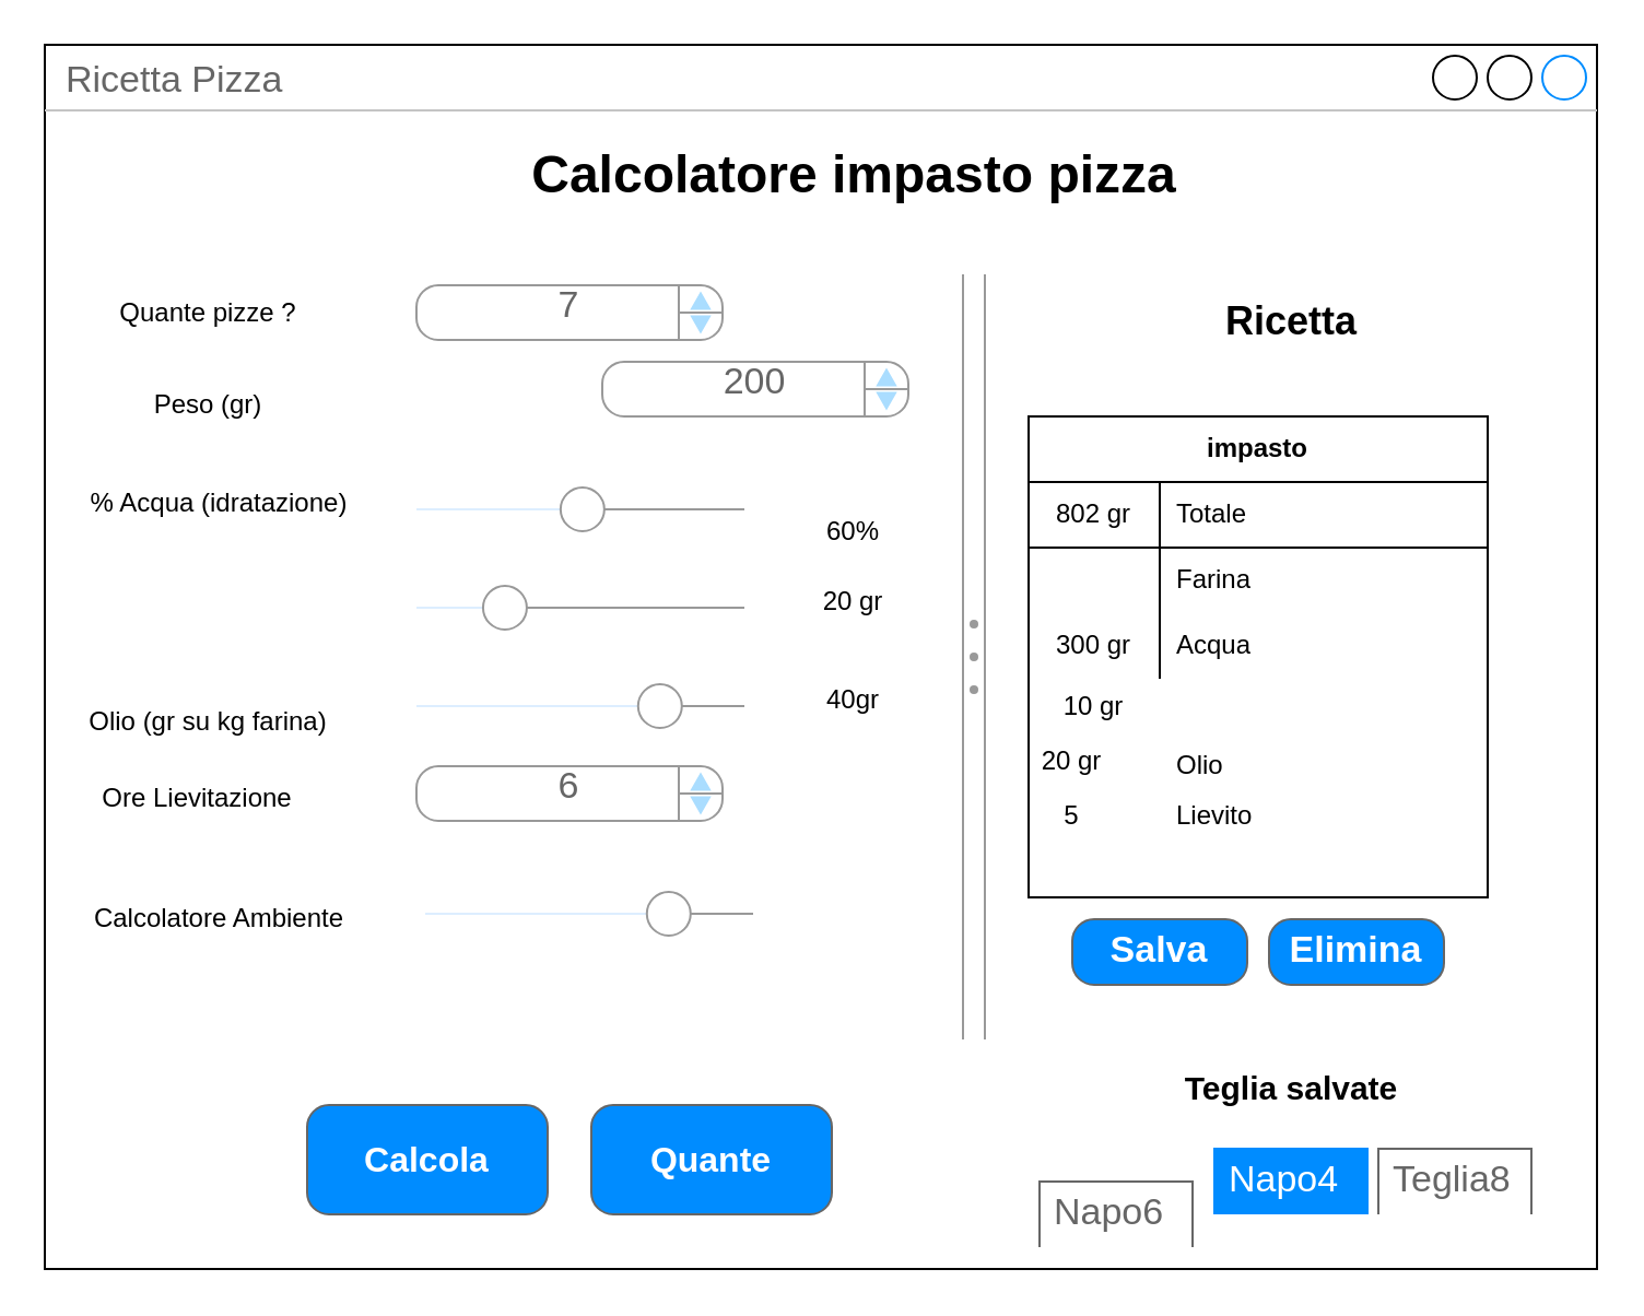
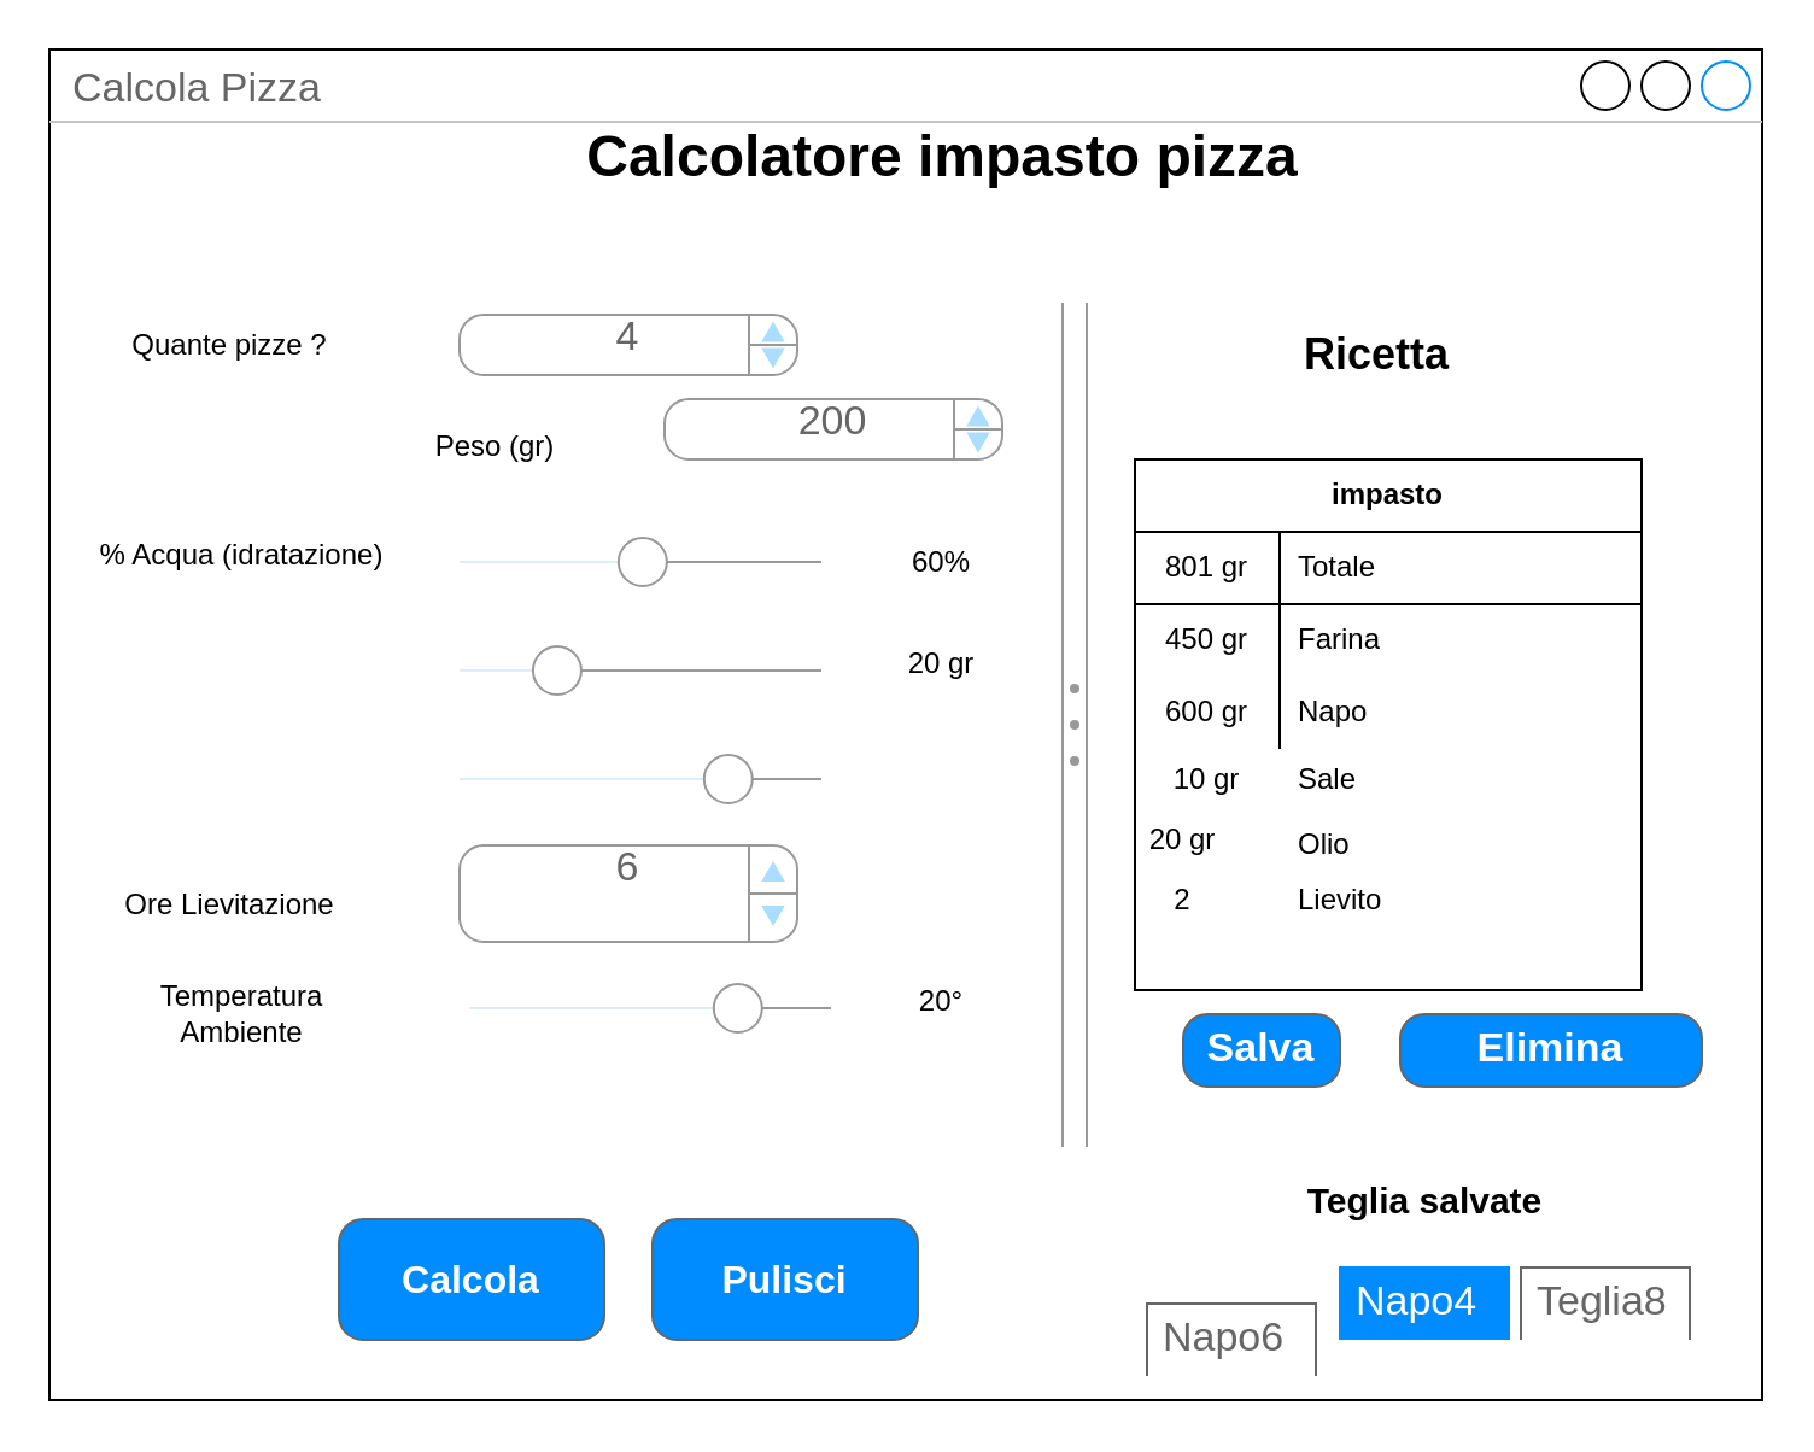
- <mxCell id="2" value="Ricetta Pizza" style="strokeWidth=1;shadow=0;dashed=0;align=center;html=1;shape=mxgraph.mockup.containers.window;align=left;verticalAlign=top;spacingLeft=8;strokeColor2=#008cff;strokeColor3=#c4c4c4;fontColor=#666666;mainText=;fontSize=17;labelBackgroundColor=none;" parent="1" vertex="1"><mxGeometry x="20" y="20" width="710" height="560" as="geometry" /></mxCell>
+ <mxCell id="2" value="Calcola Pizza" style="strokeWidth=1;shadow=0;dashed=0;align=center;html=1;shape=mxgraph.mockup.containers.window;align=left;verticalAlign=top;spacingLeft=8;strokeColor2=#008cff;strokeColor3=#c4c4c4;fontColor=#666666;mainText=;fontSize=17;labelBackgroundColor=none;" parent="1" vertex="1"><mxGeometry x="20" y="20" width="710" height="560" as="geometry" /></mxCell>
- <mxCell id="5" value="Calcolatore impasto pizza" style="text;strokeColor=none;fillColor=none;html=1;fontSize=24;fontStyle=1;verticalAlign=middle;align=center;" parent="1" vertex="1"><mxGeometry x="210" y="60" width="360" height="40" as="geometry" /></mxCell>
+ <mxCell id="5" value="Calcolatore impasto pizza" style="text;strokeColor=none;fillColor=none;html=1;fontSize=24;fontStyle=1;verticalAlign=middle;align=center;" parent="1" vertex="1"><mxGeometry x="210" y="45" width="360" height="40" as="geometry" /></mxCell>
- <mxCell id="4" value="7" style="strokeWidth=1;shadow=0;dashed=0;align=center;html=1;shape=mxgraph.mockup.forms.spinner;strokeColor=#999999;spinLayout=right;spinStyle=normal;adjStyle=triangle;fillColor=#aaddff;fontSize=17;fontColor=#666666;mainText=;html=1;overflow=fill;" parent="1" vertex="1"><mxGeometry x="190" y="130" width="140" height="25" as="geometry" /></mxCell>
+ <mxCell id="4" value="4" style="strokeWidth=1;shadow=0;dashed=0;align=center;html=1;shape=mxgraph.mockup.forms.spinner;strokeColor=#999999;spinLayout=right;spinStyle=normal;adjStyle=triangle;fillColor=#aaddff;fontSize=17;fontColor=#666666;mainText=;html=1;overflow=fill;" parent="1" vertex="1"><mxGeometry x="190" y="130" width="140" height="25" as="geometry" /></mxCell>
- <mxCell id="25" value="&lt;font style=&quot;font-size: 18px&quot;&gt;Ricetta&lt;/font&gt;" style="text;strokeColor=none;fillColor=none;html=1;fontSize=24;fontStyle=1;verticalAlign=middle;align=center;" parent="1" vertex="1"><mxGeometry x="540" y="125" width="100" height="40" as="geometry" /></mxCell>
+ <mxCell id="25" value="&lt;font style=&quot;font-size: 18px&quot;&gt;Ricetta&lt;/font&gt;" style="text;strokeColor=none;fillColor=none;html=1;fontSize=24;fontStyle=1;verticalAlign=middle;align=center;" parent="1" vertex="1"><mxGeometry x="520" y="125" width="100" height="40" as="geometry" /></mxCell>
- <mxCell id="7" value="Peso (gr)" style="text;html=1;strokeColor=none;fillColor=none;align=center;verticalAlign=middle;whiteSpace=wrap;rounded=0;" parent="1" vertex="1"><mxGeometry x="40" y="175" width="110" height="20" as="geometry" /></mxCell>
+ <mxCell id="7" value="Peso (gr)" style="text;html=1;strokeColor=none;fillColor=none;align=center;verticalAlign=middle;whiteSpace=wrap;rounded=0;" parent="1" vertex="1"><mxGeometry x="150" y="175" width="110" height="20" as="geometry" /></mxCell>
- <mxCell id="28" value="802 gr" style="shape=partialRectangle;html=1;whiteSpace=wrap;connectable=0;fillColor=none;top=0;left=0;bottom=0;right=0;overflow=hidden;" parent="27" vertex="1"><mxGeometry width="60" height="30" as="geometry" /></mxCell>
+ <mxCell id="28" value="801 gr" style="shape=partialRectangle;html=1;whiteSpace=wrap;connectable=0;fillColor=none;top=0;left=0;bottom=0;right=0;overflow=hidden;" parent="27" vertex="1"><mxGeometry width="60" height="30" as="geometry" /></mxCell>
- <mxCell id="10" value="60%" style="text;html=1;strokeColor=none;fillColor=none;align=center;verticalAlign=middle;whiteSpace=wrap;rounded=0;" parent="1" vertex="1"><mxGeometry x="370" y="232.5" width="40" height="20" as="geometry" /></mxCell>
+ <mxCell id="10" value="60%" style="text;html=1;strokeColor=none;fillColor=none;align=center;verticalAlign=middle;whiteSpace=wrap;rounded=0;" parent="1" vertex="1"><mxGeometry x="370" y="222.5" width="40" height="20" as="geometry" /></mxCell>
+ <mxCell id="31" value="450 gr" style="shape=partialRectangle;html=1;whiteSpace=wrap;connectable=0;fillColor=none;top=0;left=0;bottom=0;right=0;overflow=hidden;" parent="30" vertex="1"><mxGeometry width="60" height="30" as="geometry" /></mxCell>
- <mxCell id="34" value="300 gr" style="shape=partialRectangle;html=1;whiteSpace=wrap;connectable=0;fillColor=none;top=0;left=0;bottom=0;right=0;overflow=hidden;" parent="33" vertex="1"><mxGeometry width="60" height="30" as="geometry" /></mxCell>
+ <mxCell id="34" value="600 gr" style="shape=partialRectangle;html=1;whiteSpace=wrap;connectable=0;fillColor=none;top=0;left=0;bottom=0;right=0;overflow=hidden;" parent="33" vertex="1"><mxGeometry width="60" height="30" as="geometry" /></mxCell>
- <mxCell id="35" value="Acqua" style="shape=partialRectangle;html=1;whiteSpace=wrap;connectable=0;fillColor=none;top=0;left=0;bottom=0;right=0;align=left;spacingLeft=6;overflow=hidden;" parent="33" vertex="1"><mxGeometry x="60" width="150" height="30" as="geometry" /></mxCell>
+ <mxCell id="35" value="Napo" style="shape=partialRectangle;html=1;whiteSpace=wrap;connectable=0;fillColor=none;top=0;left=0;bottom=0;right=0;align=left;spacingLeft=6;overflow=hidden;" parent="33" vertex="1"><mxGeometry x="60" width="150" height="30" as="geometry" /></mxCell>
- <mxCell id="15" value="40gr" style="text;html=1;strokeColor=none;fillColor=none;align=center;verticalAlign=middle;whiteSpace=wrap;rounded=0;" parent="1" vertex="1"><mxGeometry x="370" y="310" width="40" height="20" as="geometry" /></mxCell>
+ <mxCell id="36" value="Sale" style="shape=partialRectangle;html=1;whiteSpace=wrap;connectable=0;fillColor=none;top=0;left=0;bottom=0;right=0;align=left;spacingLeft=6;overflow=hidden;" parent="1" vertex="1"><mxGeometry x="530" y="310" width="140" height="25" as="geometry" /></mxCell>
- <mxCell id="13" value="Olio (gr su kg farina)" style="text;html=1;strokeColor=none;fillColor=none;align=center;verticalAlign=middle;whiteSpace=wrap;rounded=0;" parent="1" vertex="1"><mxGeometry x="35" y="320" width="120" height="20" as="geometry" /></mxCell>
- <mxCell id="17" value="6" style="strokeWidth=1;shadow=0;dashed=0;align=center;html=1;shape=mxgraph.mockup.forms.spinner;strokeColor=#999999;spinLayout=right;spinStyle=normal;adjStyle=triangle;fillColor=#aaddff;fontSize=17;fontColor=#666666;mainText=;html=1;overflow=fill;" parent="1" vertex="1"><mxGeometry x="190" y="350" width="140" height="25" as="geometry" /></mxCell>
+ <mxCell id="17" value="6" style="strokeWidth=1;shadow=0;dashed=0;align=center;html=1;shape=mxgraph.mockup.forms.spinner;strokeColor=#999999;spinLayout=right;spinStyle=normal;adjStyle=triangle;fillColor=#aaddff;fontSize=17;fontColor=#666666;mainText=;html=1;overflow=fill;" parent="1" vertex="1"><mxGeometry x="190" y="350" width="140" height="40" as="geometry" /></mxCell>
- <mxCell id="16" value="Ore Lievitazione" style="text;html=1;strokeColor=none;fillColor=none;align=center;verticalAlign=middle;whiteSpace=wrap;rounded=0;" parent="1" vertex="1"><mxGeometry x="30" y="355" width="120" height="20" as="geometry" /></mxCell>
+ <mxCell id="16" value="Ore Lievitazione" style="text;html=1;strokeColor=none;fillColor=none;align=center;verticalAlign=middle;whiteSpace=wrap;rounded=0;" parent="1" vertex="1"><mxGeometry x="35" y="365" width="120" height="20" as="geometry" /></mxCell>
- <mxCell id="41" value="5" style="shape=partialRectangle;html=1;whiteSpace=wrap;connectable=0;fillColor=none;top=0;left=0;bottom=0;right=0;overflow=hidden;" parent="1" vertex="1"><mxGeometry x="470" y="357.5" width="40" height="30" as="geometry" /></mxCell>
+ <mxCell id="41" value="2" style="shape=partialRectangle;html=1;whiteSpace=wrap;connectable=0;fillColor=none;top=0;left=0;bottom=0;right=0;overflow=hidden;" parent="1" vertex="1"><mxGeometry x="470" y="357.5" width="40" height="30" as="geometry" /></mxCell>
+ <mxCell id="20" value="20°" style="text;html=1;strokeColor=none;fillColor=none;align=center;verticalAlign=middle;whiteSpace=wrap;rounded=0;" parent="1" vertex="1"><mxGeometry x="370" y="405" width="40" height="20" as="geometry" /></mxCell>
- <mxCell id="18" value="Calcolatore Ambiente" style="text;html=1;strokeColor=none;fillColor=none;align=center;verticalAlign=middle;whiteSpace=wrap;rounded=0;" parent="1" vertex="1"><mxGeometry x="40" y="410" width="120" height="20" as="geometry" /></mxCell>
+ <mxCell id="18" value="Temperatura Ambiente" style="text;html=1;strokeColor=none;fillColor=none;align=center;verticalAlign=middle;whiteSpace=wrap;rounded=0;" parent="1" vertex="1"><mxGeometry x="40" y="410" width="120" height="20" as="geometry" /></mxCell>
- <mxCell id="42" value="Salva" style="strokeWidth=1;shadow=0;dashed=0;align=center;html=1;shape=mxgraph.mockup.buttons.button;strokeColor=#666666;fontColor=#ffffff;mainText=;buttonStyle=round;fontSize=17;fontStyle=1;fillColor=#008cff;whiteSpace=wrap;" parent="1" vertex="1"><mxGeometry x="490" y="420" width="80" height="30" as="geometry" /></mxCell>
+ <mxCell id="42" value="Salva" style="strokeWidth=1;shadow=0;dashed=0;align=center;html=1;shape=mxgraph.mockup.buttons.button;strokeColor=#666666;fontColor=#ffffff;mainText=;buttonStyle=round;fontSize=17;fontStyle=1;fillColor=#008cff;whiteSpace=wrap;" parent="1" vertex="1"><mxGeometry x="490" y="420" width="65" height="30" as="geometry" /></mxCell>
- <mxCell id="43" value="Elimina" style="strokeWidth=1;shadow=0;dashed=0;align=center;html=1;shape=mxgraph.mockup.buttons.button;strokeColor=#666666;fontColor=#ffffff;mainText=;buttonStyle=round;fontSize=17;fontStyle=1;fillColor=#008cff;whiteSpace=wrap;" parent="1" vertex="1"><mxGeometry x="580" y="420" width="80" height="30" as="geometry" /></mxCell>
+ <mxCell id="43" value="Elimina" style="strokeWidth=1;shadow=0;dashed=0;align=center;html=1;shape=mxgraph.mockup.buttons.button;strokeColor=#666666;fontColor=#ffffff;mainText=;buttonStyle=round;fontSize=17;fontStyle=1;fillColor=#008cff;whiteSpace=wrap;" parent="1" vertex="1"><mxGeometry x="580" y="420" width="125" height="30" as="geometry" /></mxCell>
- <mxCell id="45" value="Quante" style="strokeWidth=1;shadow=0;dashed=0;align=center;html=1;shape=mxgraph.mockup.anchor;fontSize=16;fontColor=#ffffff;fontStyle=1;whiteSpace=wrap;" parent="44" vertex="1"><mxGeometry y="15" width="110.0" height="20" as="geometry" /></mxCell>
+ <mxCell id="45" value="Pulisci" style="strokeWidth=1;shadow=0;dashed=0;align=center;html=1;shape=mxgraph.mockup.anchor;fontSize=16;fontColor=#ffffff;fontStyle=1;whiteSpace=wrap;" parent="44" vertex="1"><mxGeometry y="15" width="110.0" height="20" as="geometry" /></mxCell>
